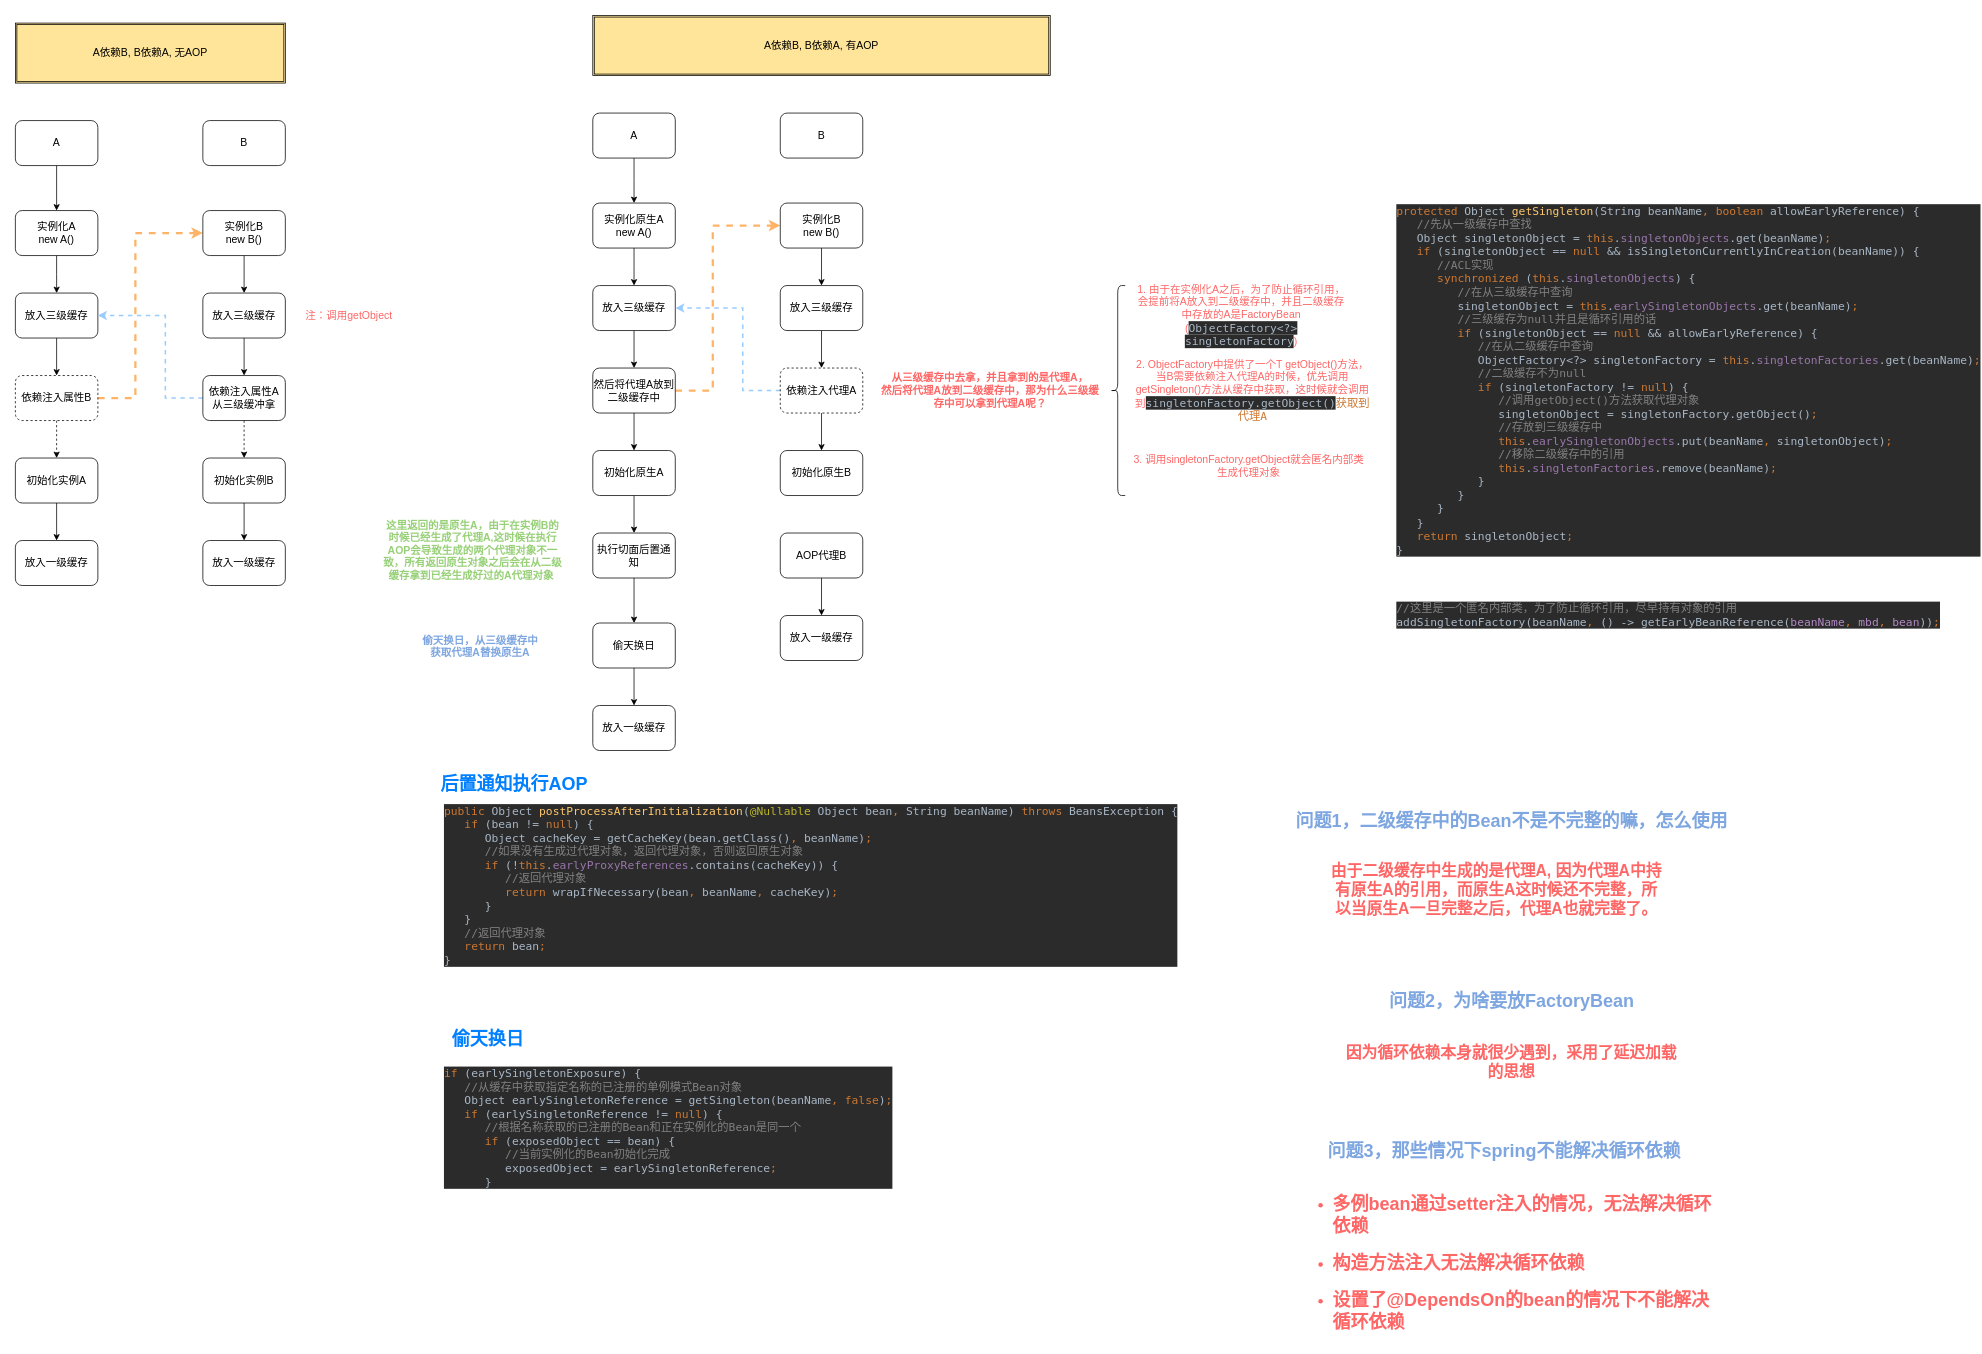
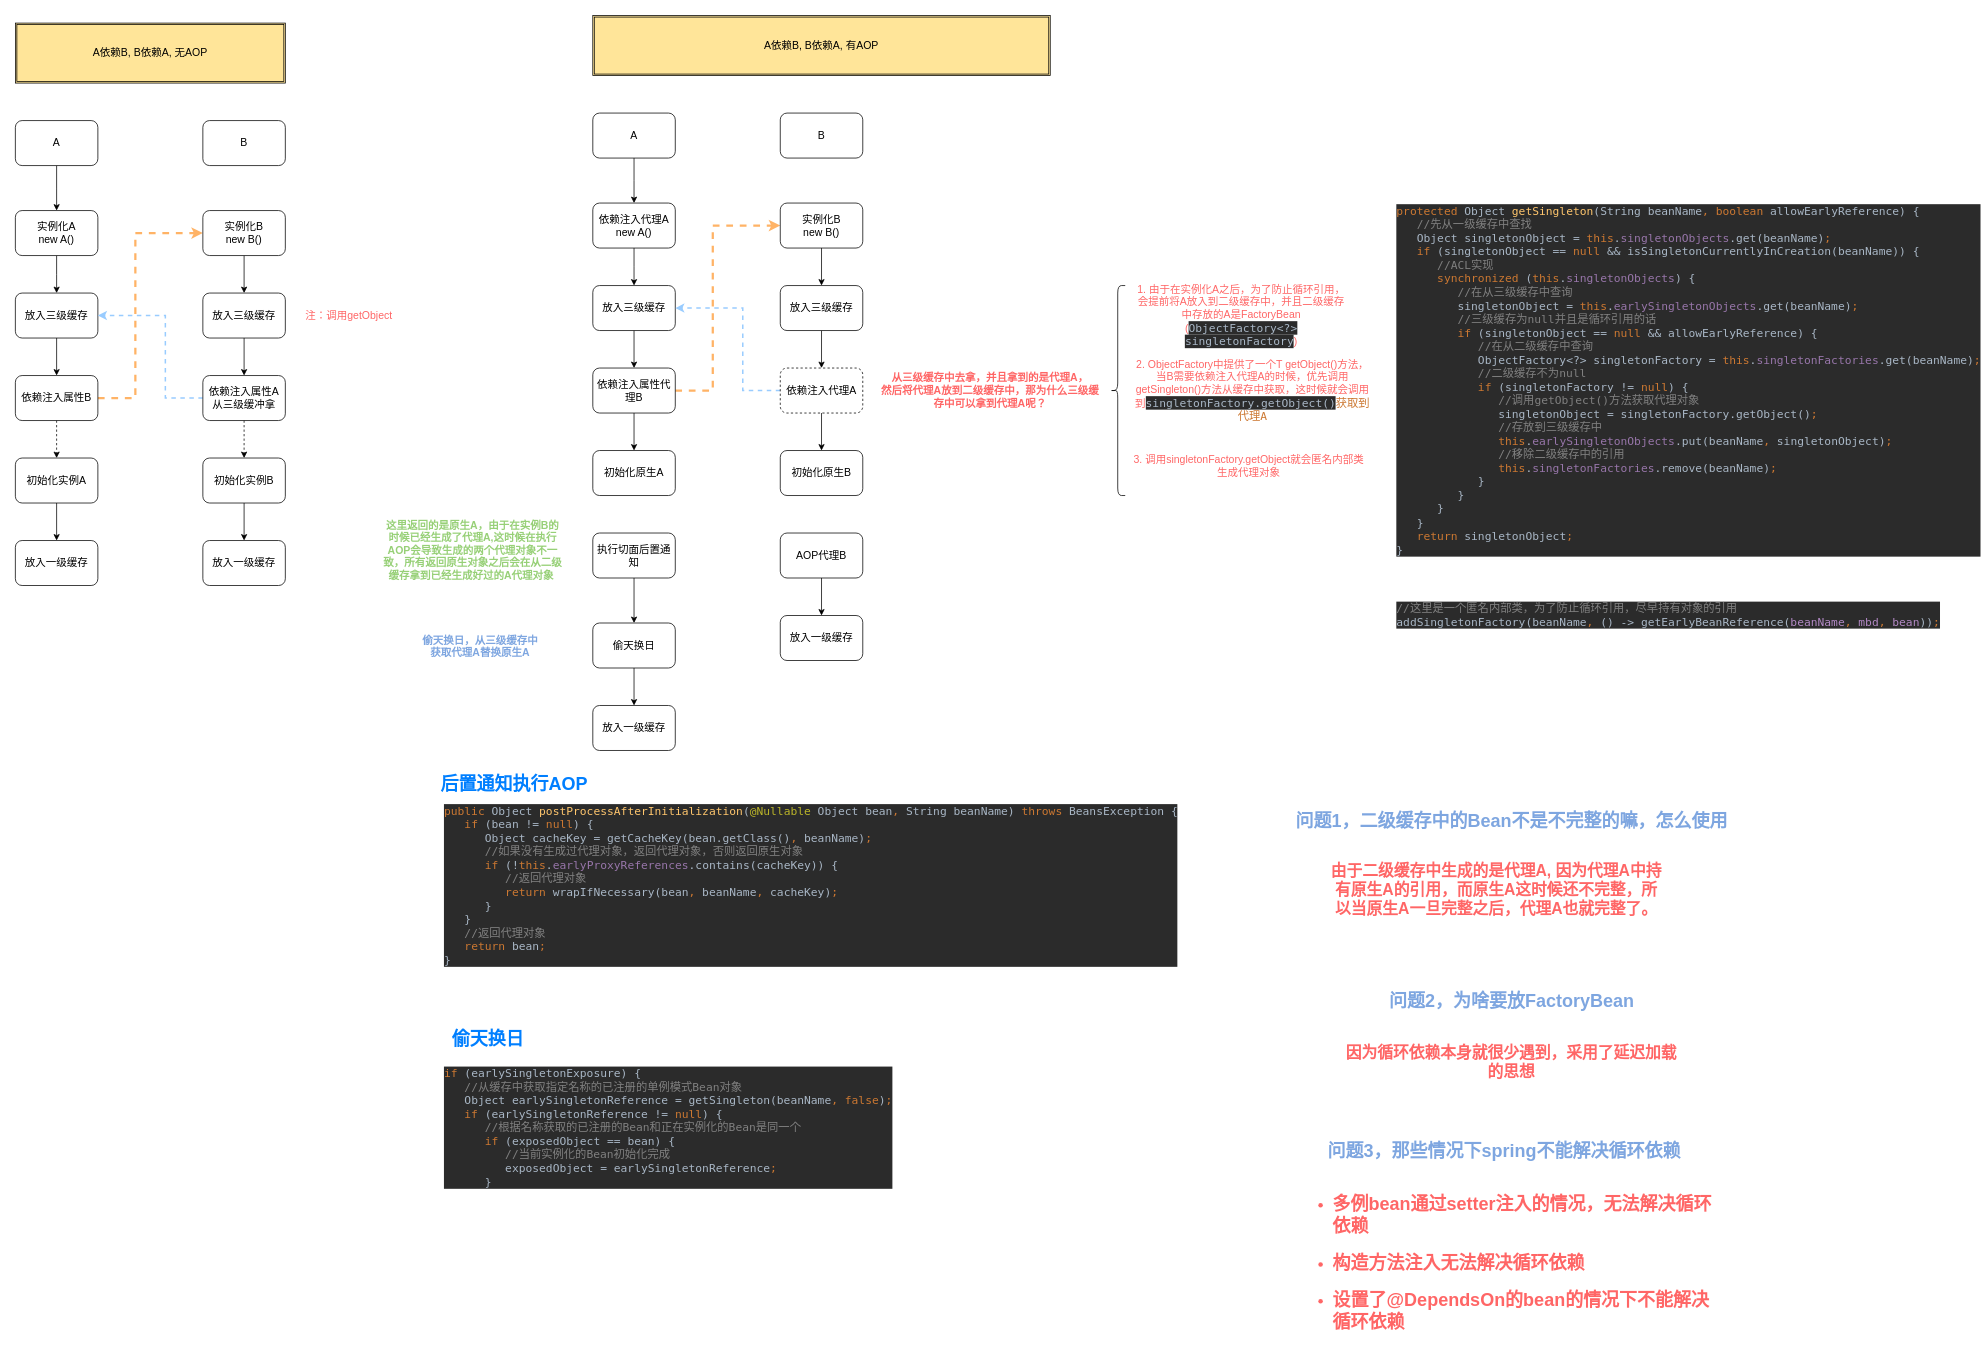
- <mxCell id="32" value="实例化原生A&lt;br&gt;new A()" style="rounded=1;whiteSpace=wrap;html=1;fontSize=14;fillColor=#FFFFFF;" parent="1" vertex="1"><mxGeometry x="790" y="270" width="110" height="60" as="geometry" /></mxCell>
+ <mxCell id="32" value="依赖注入代理A&lt;br&gt;new A()" style="rounded=1;whiteSpace=wrap;html=1;fontSize=14;fillColor=#FFFFFF;" parent="1" vertex="1"><mxGeometry x="790" y="270" width="110" height="60" as="geometry" /></mxCell>
- <mxCell id="37" value="然后将代理A放到二级缓存中" style="rounded=1;whiteSpace=wrap;html=1;fontSize=14;fillColor=#FFFFFF;" parent="1" vertex="1"><mxGeometry x="790" y="490" width="110" height="60" as="geometry" /></mxCell>
+ <mxCell id="37" value="依赖注入属性代理B" style="rounded=1;whiteSpace=wrap;html=1;fontSize=14;fillColor=#FFFFFF;" parent="1" vertex="1"><mxGeometry x="790" y="490" width="110" height="60" as="geometry" /></mxCell>
- <mxCell id="12" value="依赖注入属性B" style="rounded=1;whiteSpace=wrap;html=1;fontSize=14;fillColor=#FFFFFF;dashed=1;" parent="1" vertex="1"><mxGeometry x="20" y="500" width="110" height="60" as="geometry" /></mxCell>
+ <mxCell id="12" value="依赖注入属性B" style="rounded=1;whiteSpace=wrap;html=1;fontSize=14;fillColor=#FFFFFF;" parent="1" vertex="1"><mxGeometry x="20" y="500" width="110" height="60" as="geometry" /></mxCell>
- <mxCell id="48" style="edgeStyle=orthogonalEdgeStyle;rounded=0;orthogonalLoop=1;jettySize=auto;html=1;exitX=0.5;exitY=1;exitDx=0;exitDy=0;entryX=0.5;entryY=0;entryDx=0;entryDy=0;fontSize=14;fontColor=#FF6666;strokeColor=#000000;strokeWidth=1;" parent="1" source="49" target="51" edge="1"><mxGeometry relative="1" as="geometry" /></mxCell>
